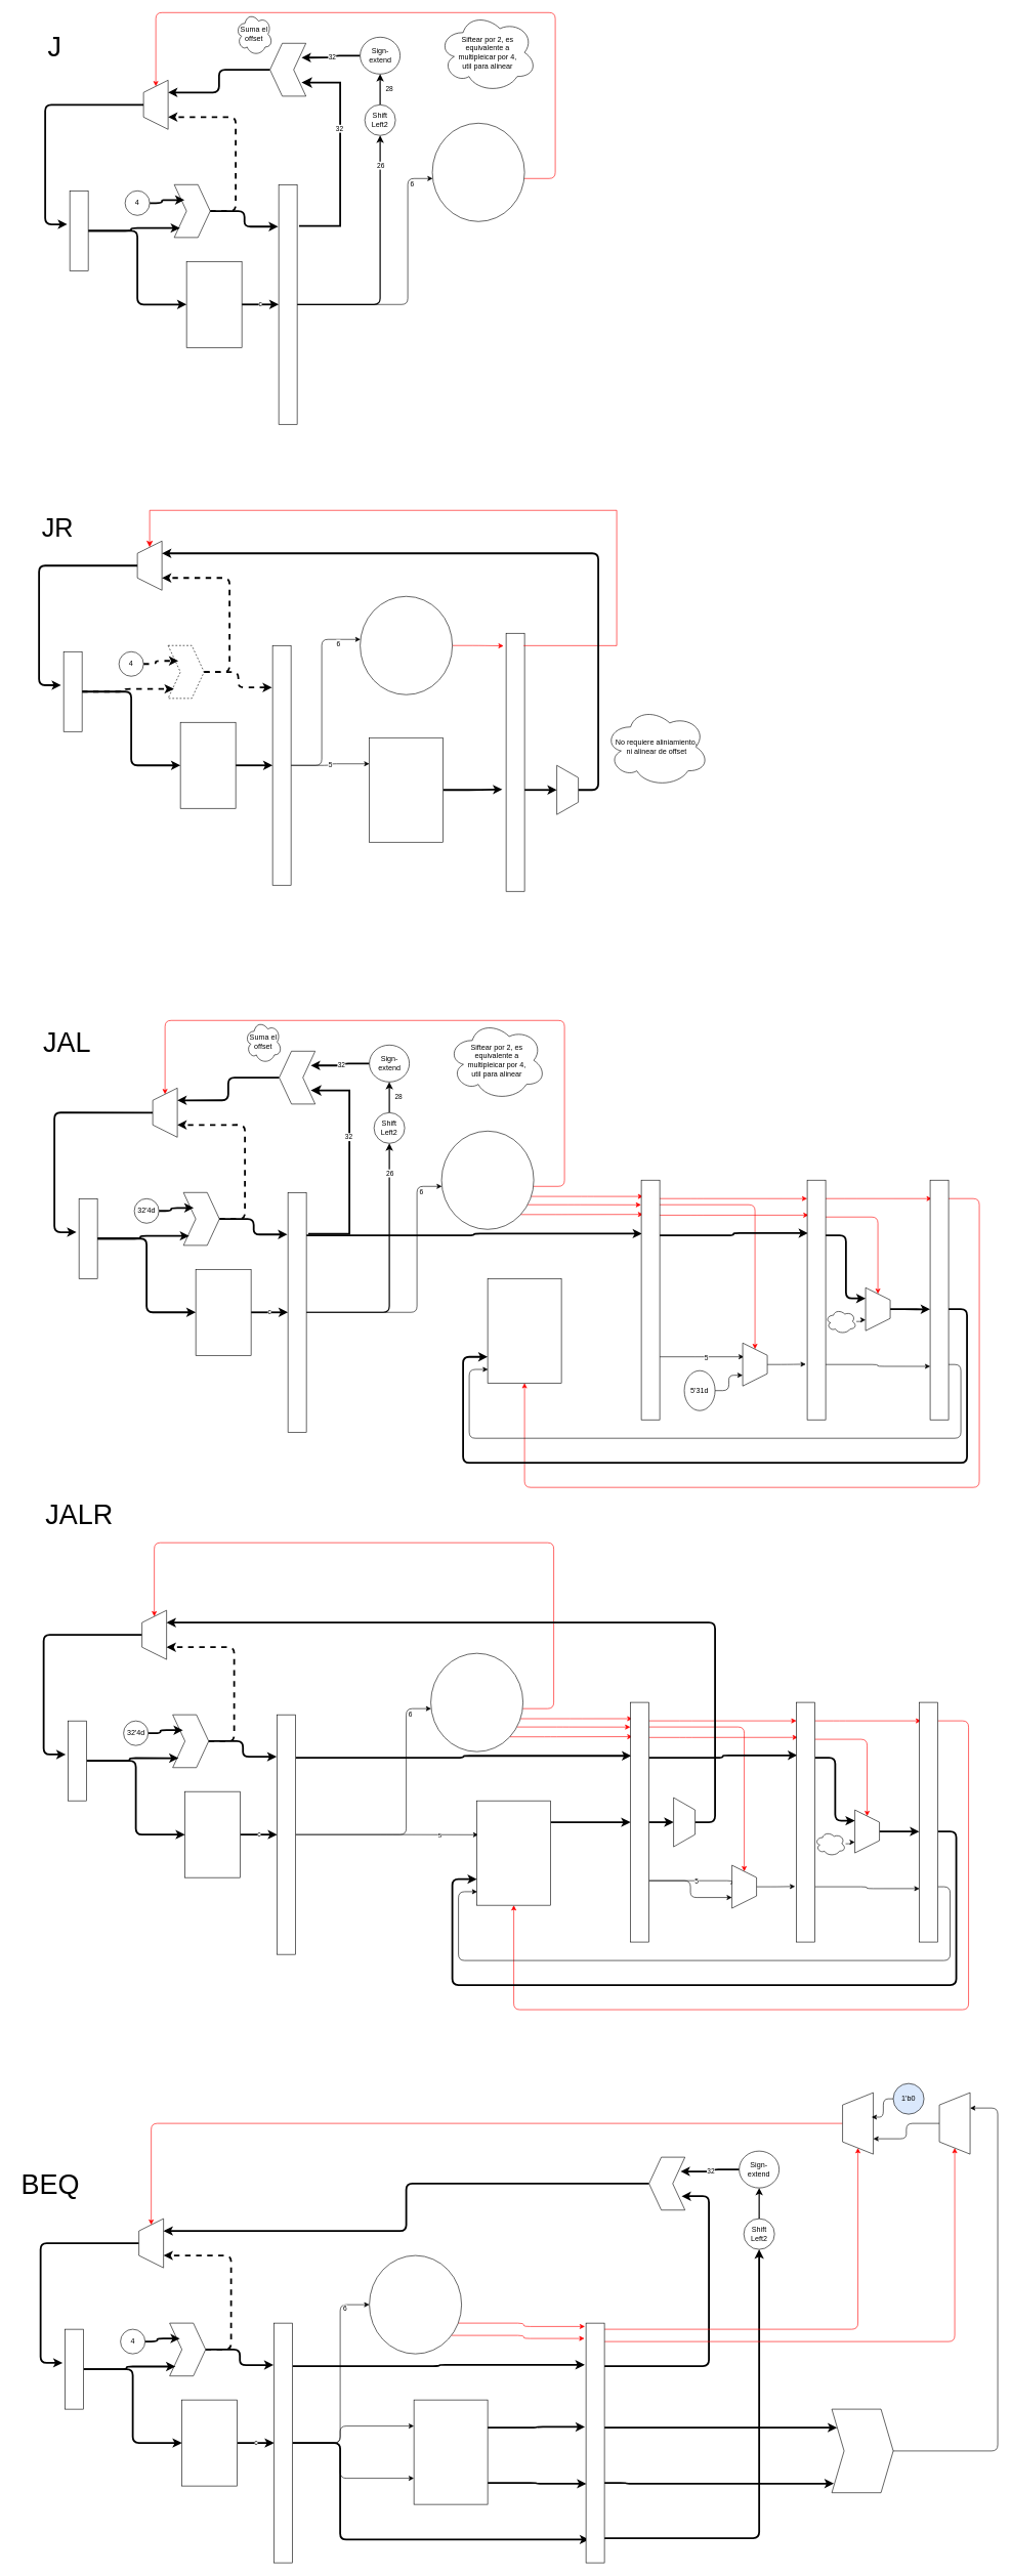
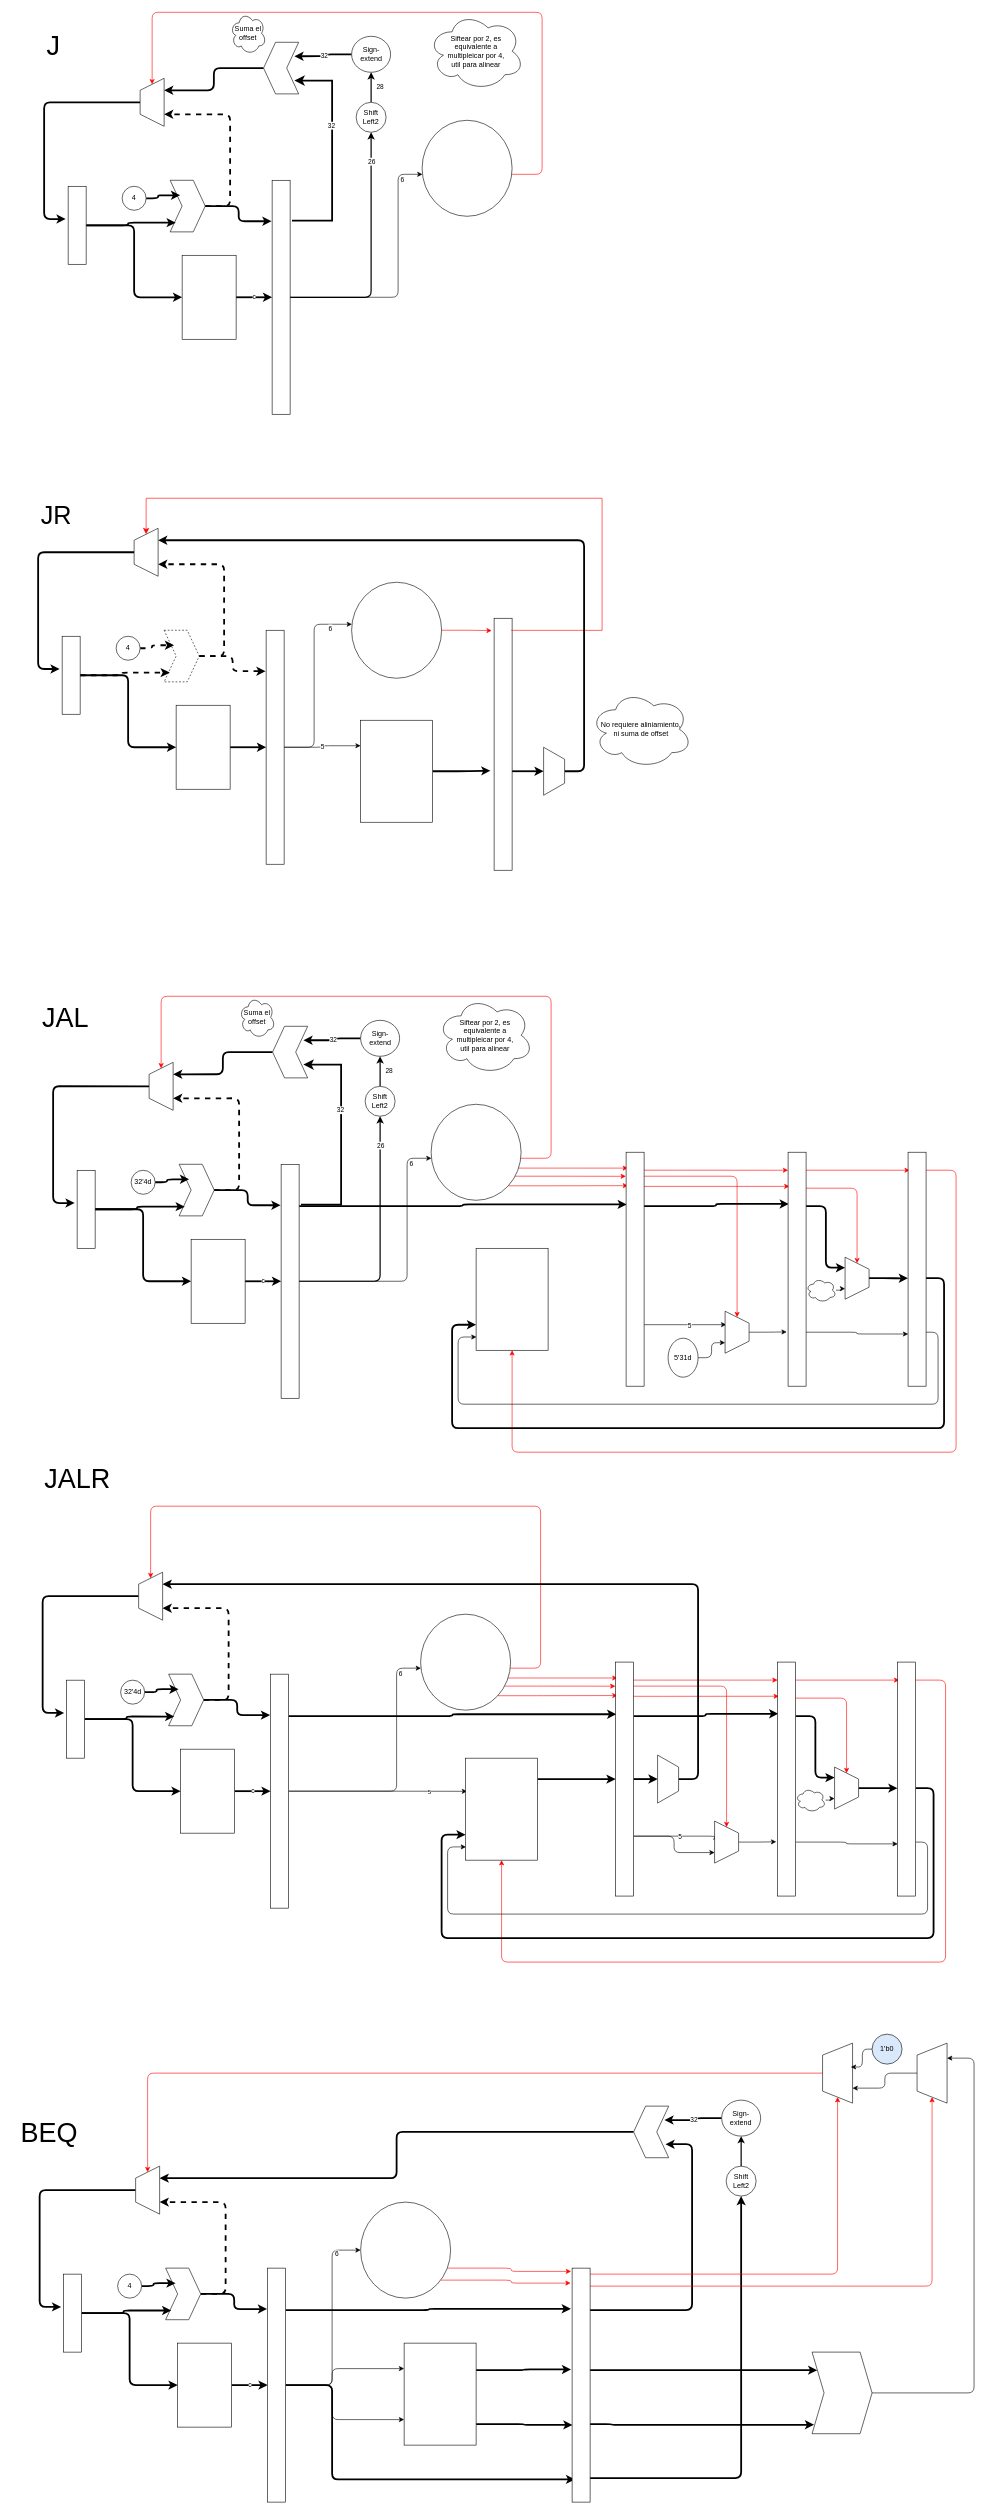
- <mxCell id="58" value="No requiere aliniamiento,&lt;br&gt;ni alinear de offset" style="ellipse;shape=cloud;whiteSpace=wrap;html=1;" parent="1" vertex="1"><mxGeometry x="983" y="1150" width="170" height="130" as="geometry" /></mxCell>
+ <mxCell id="58" value="No requiere aliniamiento,&lt;br&gt;ni suma de offset" style="ellipse;shape=cloud;whiteSpace=wrap;html=1;" parent="1" vertex="1"><mxGeometry x="983" y="1150" width="170" height="130" as="geometry" /></mxCell>
